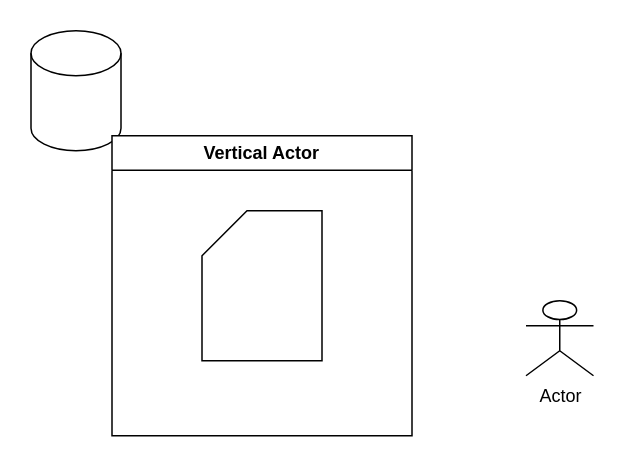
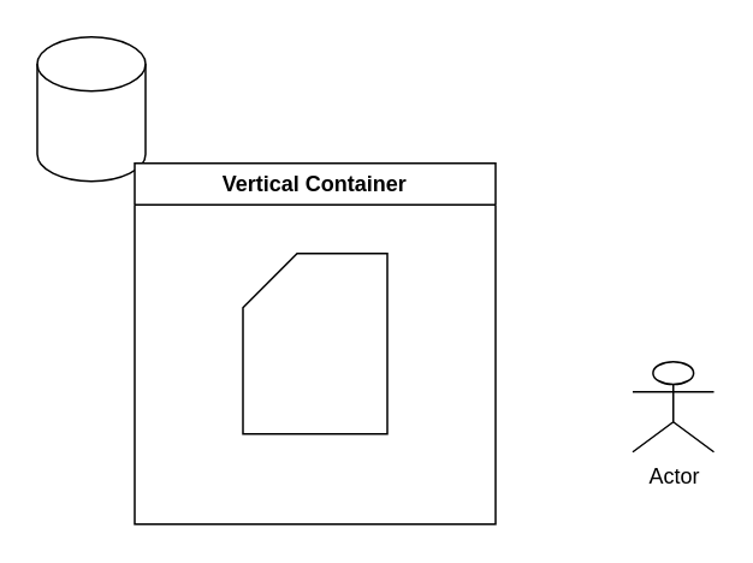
- <mxCell id="3" value="Vertical Actor" style="swimlane;whiteSpace=wrap;html=1;" vertex="1" parent="1"><mxGeometry x="74" y="90" width="200" height="200" as="geometry" /></mxCell>
+ <mxCell id="3" value="Vertical Container" style="swimlane;whiteSpace=wrap;html=1;" vertex="1" parent="1"><mxGeometry x="74" y="90" width="200" height="200" as="geometry" /></mxCell>
